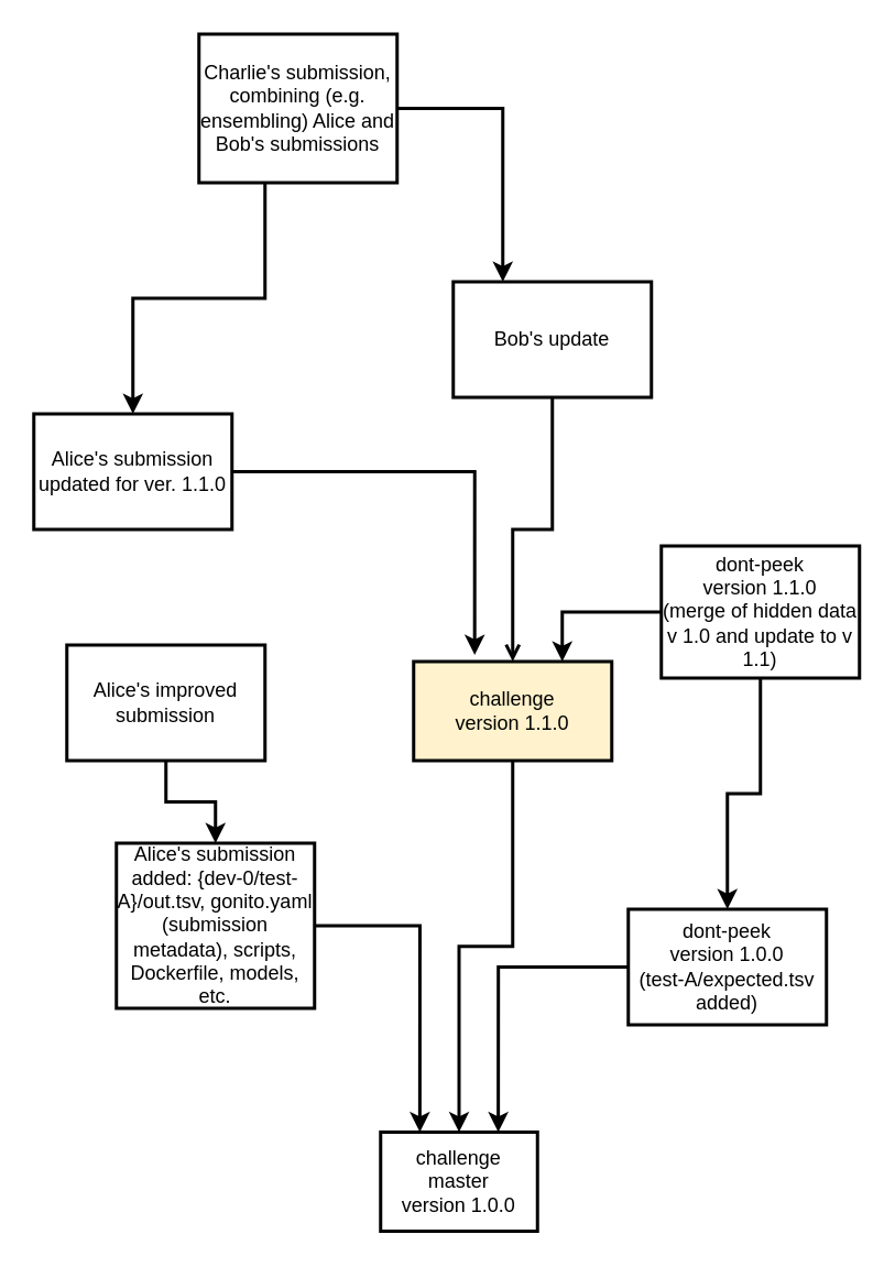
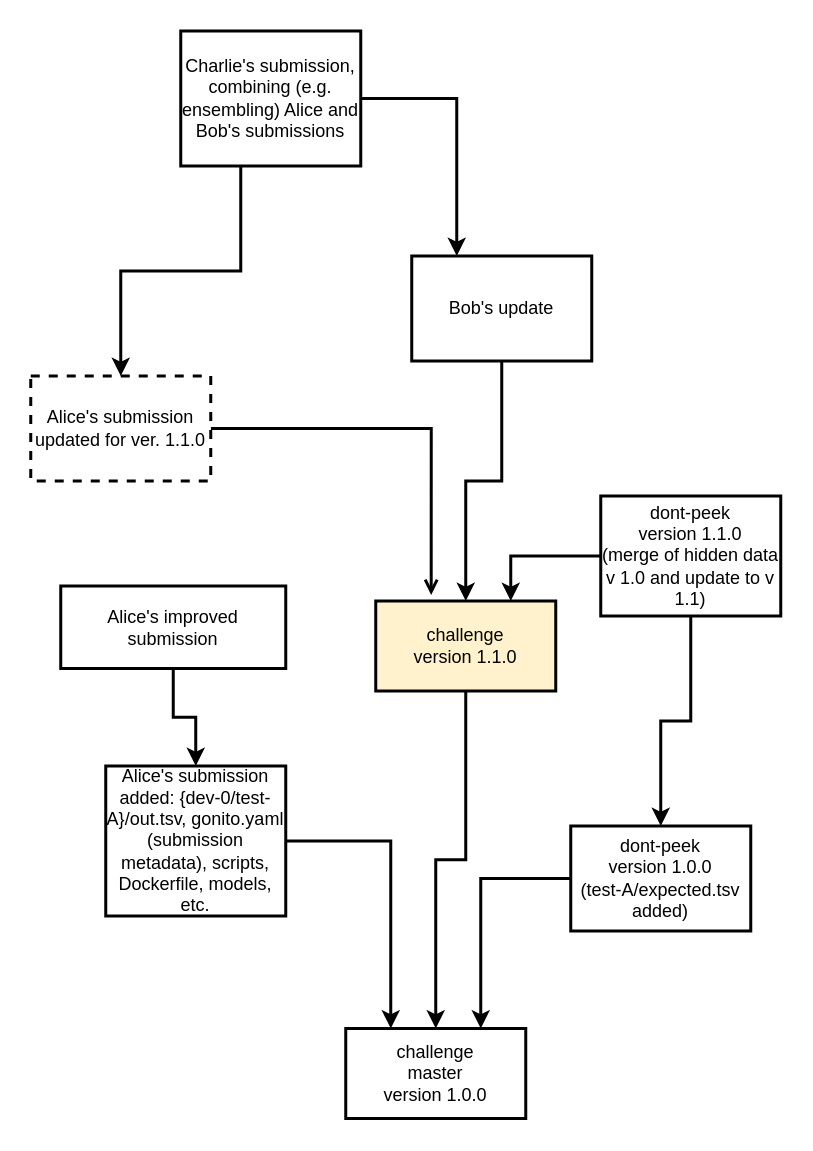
- <mxCell id="15" value="Alice's submission&lt;br&gt;updated for ver. 1.1.0" style="rounded=0;whiteSpace=wrap;html=1;strokeWidth=2;" vertex="1" parent="1"><mxGeometry x="20" y="250" width="120" height="70" as="geometry" /></mxCell>
+ <mxCell id="15" value="Alice's submission&lt;br&gt;updated for ver. 1.1.0" style="rounded=0;whiteSpace=wrap;html=1;strokeWidth=2;dashed=1;" vertex="1" parent="1"><mxGeometry x="20" y="250" width="120" height="70" as="geometry" /></mxCell>
- <mxCell id="14" style="edgeStyle=orthogonalEdgeStyle;rounded=0;orthogonalLoop=1;jettySize=auto;html=1;entryX=0.308;entryY=-0.067;entryDx=0;entryDy=0;entryPerimeter=0;strokeWidth=2;" edge="1" parent="1" source="15" target="10"><mxGeometry relative="1" as="geometry" /></mxCell>
+ <mxCell id="14" style="edgeStyle=orthogonalEdgeStyle;rounded=0;orthogonalLoop=1;jettySize=auto;html=1;entryX=0.308;entryY=-0.067;entryDx=0;entryDy=0;entryPerimeter=0;strokeWidth=2;endArrow=open;" edge="1" parent="1" source="15" target="10"><mxGeometry relative="1" as="geometry" /></mxCell>
- <mxCell id="16" style="edgeStyle=orthogonalEdgeStyle;rounded=0;orthogonalLoop=1;jettySize=auto;html=1;entryX=0.5;entryY=0;entryDx=0;entryDy=0;strokeWidth=2;endArrow=open;" edge="1" parent="1" source="17" target="10"><mxGeometry relative="1" as="geometry" /></mxCell>
+ <mxCell id="16" style="edgeStyle=orthogonalEdgeStyle;rounded=0;orthogonalLoop=1;jettySize=auto;html=1;entryX=0.5;entryY=0;entryDx=0;entryDy=0;strokeWidth=2;" edge="1" parent="1" source="17" target="10"><mxGeometry relative="1" as="geometry" /></mxCell>
- <mxCell id="8" value="Alice's improved submission&lt;br&gt;" style="rounded=0;whiteSpace=wrap;html=1;strokeWidth=2;" vertex="1" parent="1"><mxGeometry x="40" y="390" width="120" height="70" as="geometry" /></mxCell>
+ <mxCell id="8" value="Alice's improved submission&lt;br&gt;" style="rounded=0;whiteSpace=wrap;html=1;strokeWidth=2;" vertex="1" parent="1"><mxGeometry x="40" y="390" width="150" height="55" as="geometry" /></mxCell>
- <mxCell id="2" value="&lt;div&gt;challenge&lt;br&gt;&lt;/div&gt;&lt;div&gt;master&lt;/div&gt;version 1.0.0" style="rounded=0;whiteSpace=wrap;html=1;strokeWidth=2;" vertex="1" parent="1"><mxGeometry x="230" y="685" width="95" height="60" as="geometry" /></mxCell>
+ <mxCell id="2" value="&lt;div&gt;challenge&lt;br&gt;&lt;/div&gt;&lt;div&gt;master&lt;/div&gt;version 1.0.0" style="rounded=0;whiteSpace=wrap;html=1;strokeWidth=2;" vertex="1" parent="1"><mxGeometry x="230" y="685" width="120" height="60" as="geometry" /></mxCell>
